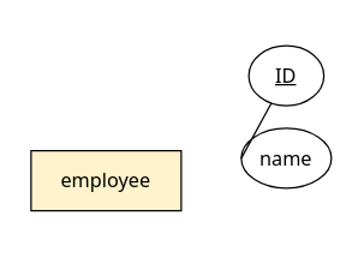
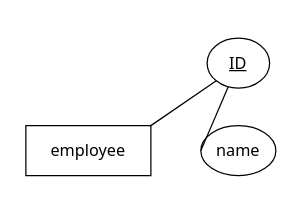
+ <mxCell id="8" value="" style="endArrow=none;html=1;rounded=0;exitX=0;exitY=1;exitDx=0;exitDy=0;fontSize=13;fontFamily=Noto Sans;fontSource=https%3A%2F%2Ffonts.googleapis.com%2Fcss%3Ffamily%3DNoto%2BSans;entryX=1;entryY=0;entryDx=0;entryDy=0;" parent="1" source="7" target="4" edge="1"><mxGeometry relative="1" as="geometry"><mxPoint x="280" y="260" as="sourcePoint" /><mxPoint x="180" y="140" as="targetPoint" /></mxGeometry></mxCell>
- <mxCell id="5" value="name" style="ellipse;whiteSpace=wrap;html=1;align=center;fontSize=13;fontFamily=Noto Sans;fontSource=https%3A%2F%2Ffonts.googleapis.com%2Fcss%3Ffamily%3DNoto%2BSans;" parent="1" vertex="1"><mxGeometry x="160" y="85" width="60" height="40" as="geometry" /></mxCell>
+ <mxCell id="5" value="name" style="ellipse;whiteSpace=wrap;html=1;align=center;fontSize=13;fontFamily=Noto Sans;fontSource=https%3A%2F%2Ffonts.googleapis.com%2Fcss%3Ffamily%3DNoto%2BSans;" parent="1" vertex="1"><mxGeometry x="160" y="100" width="60" height="40" as="geometry" /></mxCell>
- <mxCell id="4" value="employee" style="whiteSpace=wrap;html=1;align=center;fontSize=13;fontFamily=Noto Sans;fontSource=https%3A%2F%2Ffonts.googleapis.com%2Fcss%3Ffamily%3DNoto%2BSans;fillColor=#fff2cc;" parent="1" vertex="1"><mxGeometry x="20" y="100" width="100" height="40" as="geometry" /></mxCell>
+ <mxCell id="4" value="employee" style="whiteSpace=wrap;html=1;align=center;fontSize=13;fontFamily=Noto Sans;fontSource=https%3A%2F%2Ffonts.googleapis.com%2Fcss%3Ffamily%3DNoto%2BSans;" parent="1" vertex="1"><mxGeometry x="20" y="100" width="100" height="40" as="geometry" /></mxCell>
